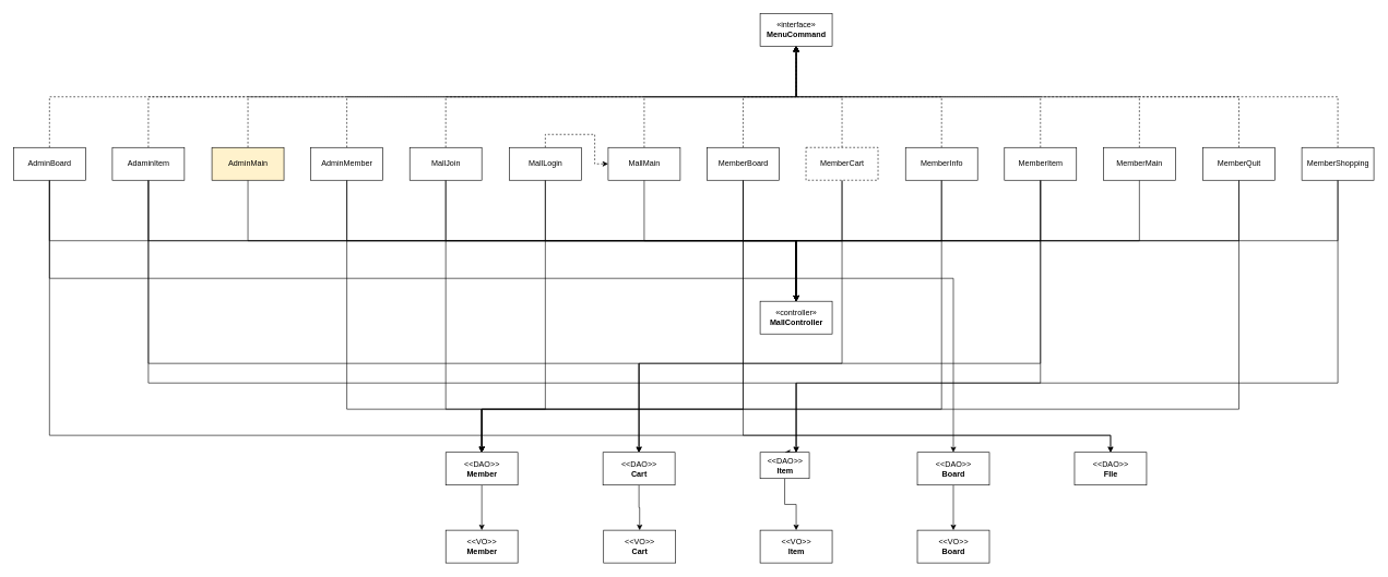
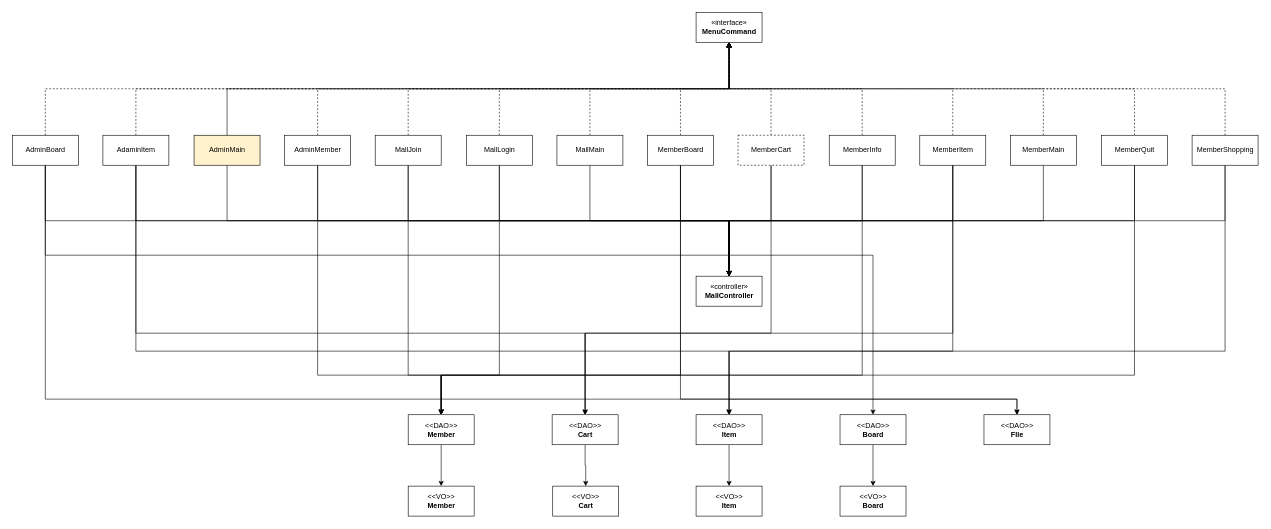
- <mxCell id="12" style="edgeStyle=orthogonalEdgeStyle;rounded=0;orthogonalLoop=1;jettySize=auto;html=1;exitX=0.5;exitY=0;exitDx=0;exitDy=0;entryX=0.5;entryY=1;entryDx=0;entryDy=0;dashed=1;" edge="1" parent="1" source="14" target="2"><mxGeometry relative="1" as="geometry" /></mxCell>
+ <mxCell id="12" style="edgeStyle=orthogonalEdgeStyle;rounded=0;orthogonalLoop=1;jettySize=auto;html=1;exitX=0.5;exitY=0;exitDx=0;exitDy=0;entryX=0.5;entryY=1;entryDx=0;entryDy=0;dashed=0;" edge="1" parent="1" source="14" target="2"><mxGeometry relative="1" as="geometry" /></mxCell>
- <mxCell id="19" style="edgeStyle=orthogonalEdgeStyle;rounded=0;orthogonalLoop=1;jettySize=auto;html=1;exitX=0.5;exitY=0;exitDx=0;exitDy=0;dashed=1;" edge="1" parent="1" source="22" target="34"><mxGeometry relative="1" as="geometry" /></mxCell>
+ <mxCell id="19" style="edgeStyle=orthogonalEdgeStyle;rounded=0;orthogonalLoop=1;jettySize=auto;html=1;exitX=0.5;exitY=0;exitDx=0;exitDy=0;dashed=1;" edge="1" parent="1" source="22" target="2"><mxGeometry relative="1" as="geometry" /></mxCell>
- <mxCell id="69" value="&amp;lt;&amp;lt;DAO&amp;gt;&amp;gt;&lt;br&gt;&lt;b&gt;Item&lt;/b&gt;" style="html=1;" vertex="1" parent="1"><mxGeometry x="1160" y="691" width="75" height="40" as="geometry" /></mxCell>
+ <mxCell id="69" value="&amp;lt;&amp;lt;DAO&amp;gt;&amp;gt;&lt;br&gt;&lt;b&gt;Item&lt;/b&gt;" style="html=1;" vertex="1" parent="1"><mxGeometry x="1160" y="691" width="110" height="50" as="geometry" /></mxCell>
